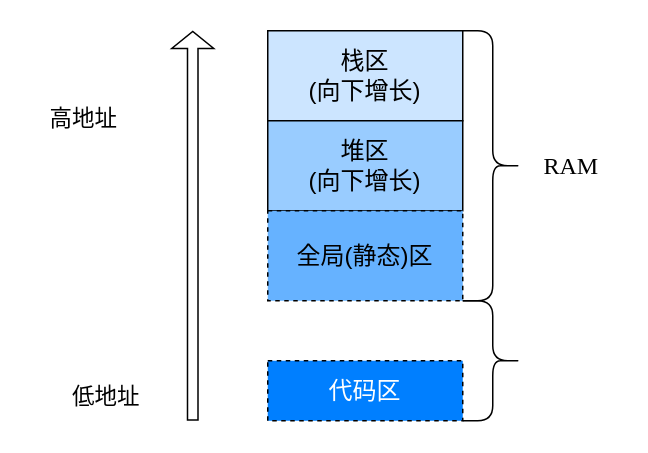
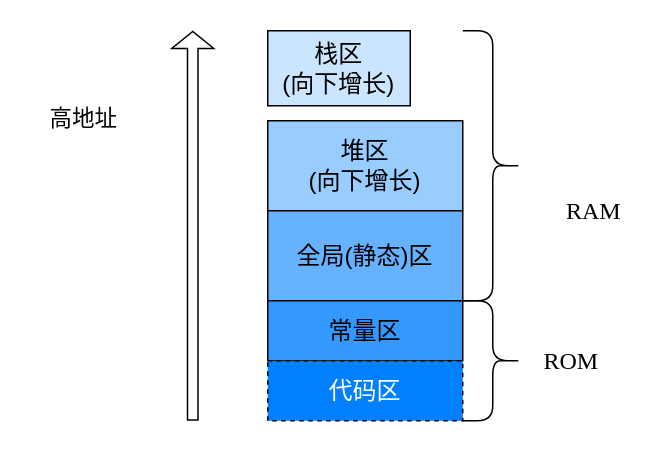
- <mxCell id="2" value="&lt;font style=&quot;font-size: 16px;&quot;&gt;栈区&lt;br&gt;(向下增长)&lt;/font&gt;" style="rounded=0;whiteSpace=wrap;html=1;fillColor=#CCE5FF;" vertex="1" parent="1"><mxGeometry x="178" y="20" width="130" height="60" as="geometry" /></mxCell>
+ <mxCell id="2" value="&lt;font style=&quot;font-size: 16px;&quot;&gt;栈区&lt;br&gt;(向下增长)&lt;/font&gt;" style="rounded=0;whiteSpace=wrap;html=1;fillColor=#CCE5FF;" vertex="1" parent="1"><mxGeometry x="178" y="20" width="95" height="50" as="geometry" /></mxCell>
- <mxCell id="8" value="&lt;font face=&quot;Verdana&quot; style=&quot;font-size: 16px;&quot;&gt;RAM&lt;/font&gt;" style="text;html=1;align=center;verticalAlign=middle;resizable=0;points=[];autosize=1;strokeColor=none;fillColor=none;" vertex="1" parent="1"><mxGeometry x="350" y="95" width="60" height="30" as="geometry" /></mxCell>
+ <mxCell id="8" value="&lt;font face=&quot;Verdana&quot; style=&quot;font-size: 16px;&quot;&gt;RAM&lt;/font&gt;" style="text;html=1;align=center;verticalAlign=middle;resizable=0;points=[];autosize=1;strokeColor=none;fillColor=none;" vertex="1" parent="1"><mxGeometry x="365" y="125" width="60" height="30" as="geometry" /></mxCell>
- <mxCell id="4" value="&lt;span style=&quot;font-size: 16px;&quot;&gt;全局(静态)区&lt;/span&gt;" style="rounded=0;whiteSpace=wrap;html=1;fillColor=#66B2FF;dashed=1;" vertex="1" parent="1"><mxGeometry x="178" y="140" width="130" height="60" as="geometry" /></mxCell>
+ <mxCell id="4" value="&lt;span style=&quot;font-size: 16px;&quot;&gt;全局(静态)区&lt;/span&gt;" style="rounded=0;whiteSpace=wrap;html=1;fillColor=#66B2FF;" vertex="1" parent="1"><mxGeometry x="178" y="140" width="130" height="60" as="geometry" /></mxCell>
+ <mxCell id="5" value="&lt;span style=&quot;font-size: 16px;&quot;&gt;常量区&lt;/span&gt;" style="rounded=0;whiteSpace=wrap;html=1;fillColor=#3399FF;" vertex="1" parent="1"><mxGeometry x="178" y="200" width="130" height="40" as="geometry" /></mxCell>
+ <mxCell id="10" value="&lt;font face=&quot;Verdana&quot; style=&quot;font-size: 16px;&quot;&gt;ROM&lt;/font&gt;" style="text;html=1;align=center;verticalAlign=middle;resizable=0;points=[];autosize=1;strokeColor=none;fillColor=none;" vertex="1" parent="1"><mxGeometry x="350" y="225" width="60" height="30" as="geometry" /></mxCell>
- <mxCell id="12" value="&lt;font style=&quot;font-size: 15px;&quot;&gt;低地址&lt;/font&gt;" style="text;html=1;align=center;verticalAlign=middle;resizable=0;points=[];autosize=1;strokeColor=none;fillColor=none;" vertex="1" parent="1"><mxGeometry x="35" y="248" width="70" height="30" as="geometry" /></mxCell>
